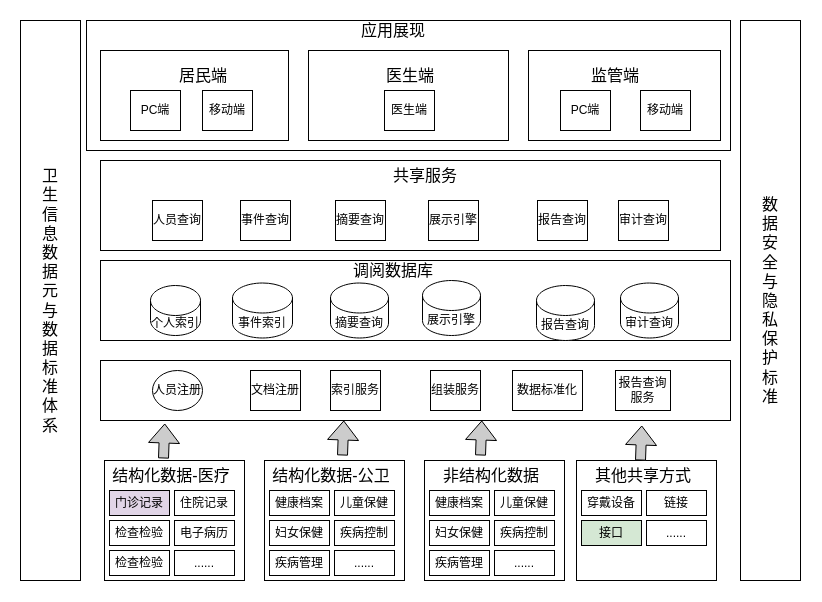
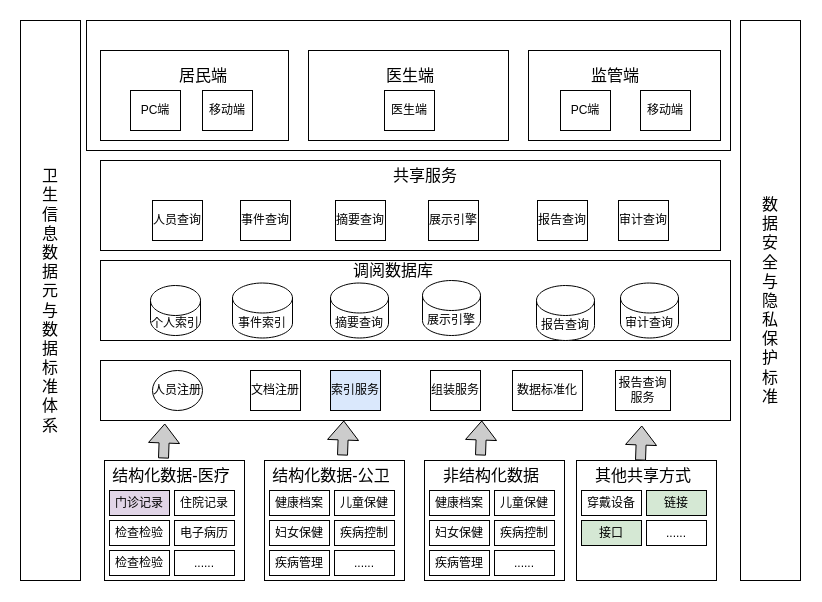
- <mxCell id="10" value="应用展现" style="text;html=1;strokeColor=none;fillColor=none;align=center;verticalAlign=middle;whiteSpace=wrap;rounded=0;fontSize=16;" vertex="1" parent="1"><mxGeometry x="350" y="20" width="86" height="20" as="geometry" /></mxCell>
- <mxCell id="34" value="索引服务" style="rounded=0;whiteSpace=wrap;html=1;" vertex="1" parent="1"><mxGeometry x="330" y="370" width="50" height="40" as="geometry" /></mxCell>
+ <mxCell id="34" value="索引服务" style="rounded=0;whiteSpace=wrap;html=1;fillColor=#dae8fc;" vertex="1" parent="1"><mxGeometry x="330" y="370" width="50" height="40" as="geometry" /></mxCell>
- <mxCell id="65" value="链接" style="rounded=0;whiteSpace=wrap;html=1;fontSize=12;" vertex="1" parent="1"><mxGeometry x="646" y="490" width="60" height="25" as="geometry" /></mxCell>
+ <mxCell id="65" value="链接" style="rounded=0;whiteSpace=wrap;html=1;fontSize=12;fillColor=#d5e8d4;" vertex="1" parent="1"><mxGeometry x="646" y="490" width="60" height="25" as="geometry" /></mxCell>
